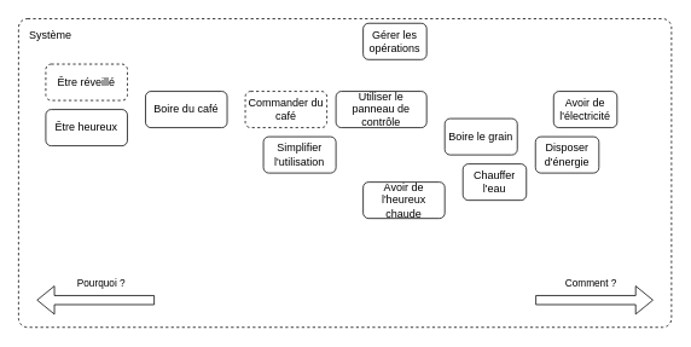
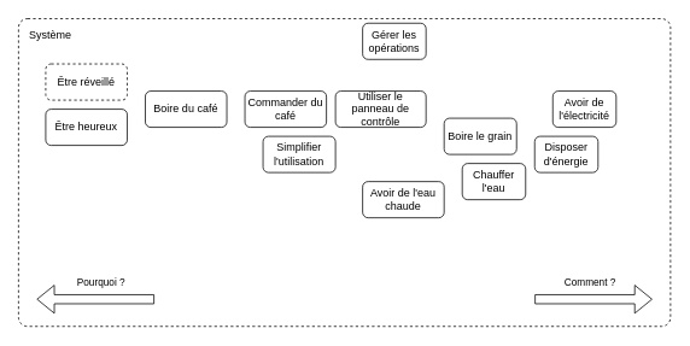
- <mxCell id="6" value="Commander du café" style="rounded=1;whiteSpace=wrap;html=1;dashed=1;" vertex="1" parent="1"><mxGeometry x="270" y="100" width="90" height="40" as="geometry" /></mxCell>
+ <mxCell id="6" value="Commander du café" style="rounded=1;whiteSpace=wrap;html=1;" vertex="1" parent="1"><mxGeometry x="270" y="100" width="90" height="40" as="geometry" /></mxCell>
- <mxCell id="11" value="Avoir de l'heureux chaude" style="rounded=1;whiteSpace=wrap;html=1;" vertex="1" parent="1"><mxGeometry x="400" y="200" width="90" height="40" as="geometry" /></mxCell>
+ <mxCell id="11" value="Avoir de l'eau chaude" style="rounded=1;whiteSpace=wrap;html=1;" vertex="1" parent="1"><mxGeometry x="400" y="200" width="90" height="40" as="geometry" /></mxCell>
